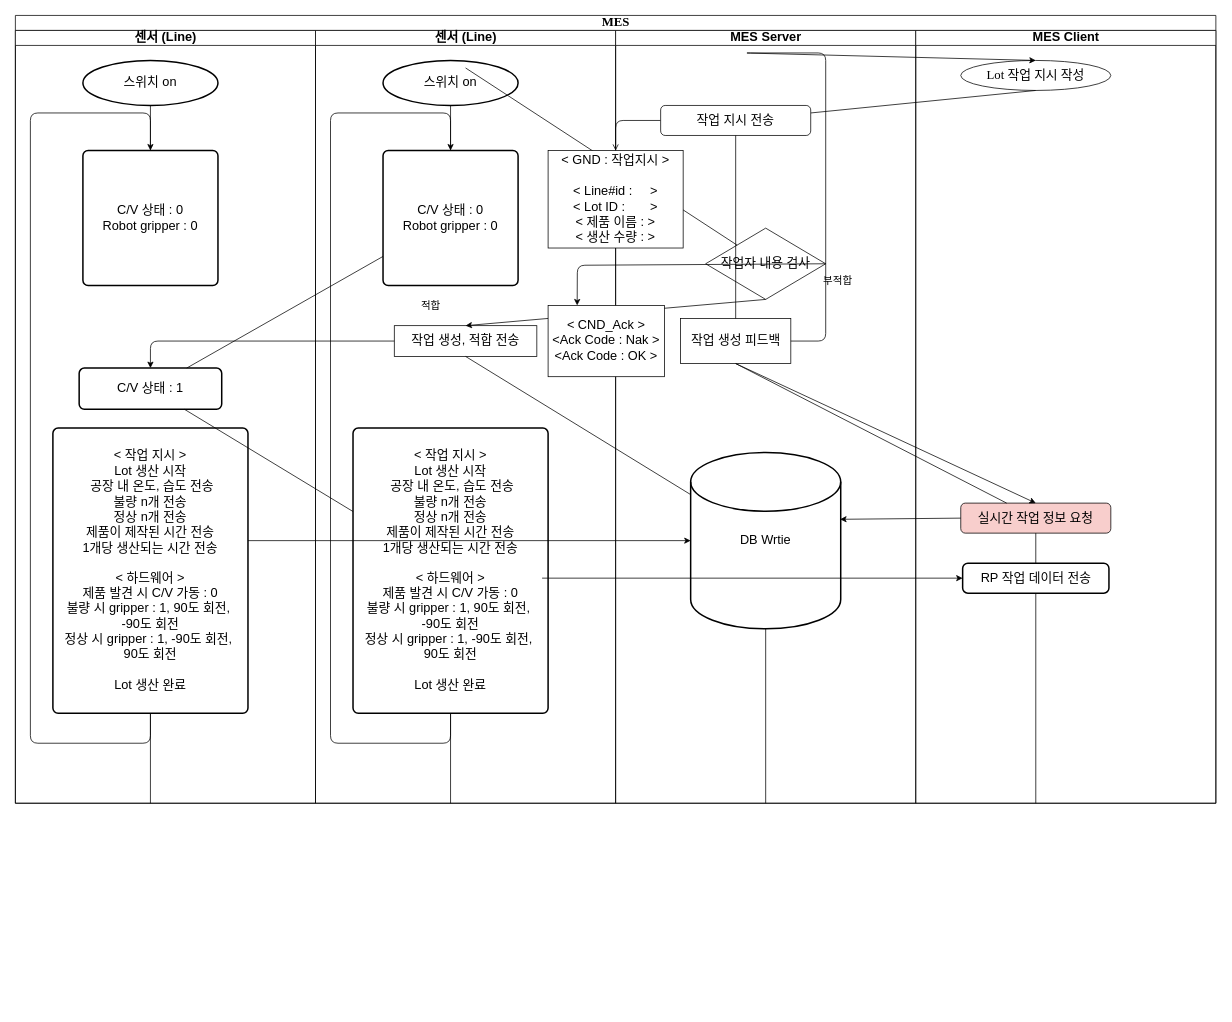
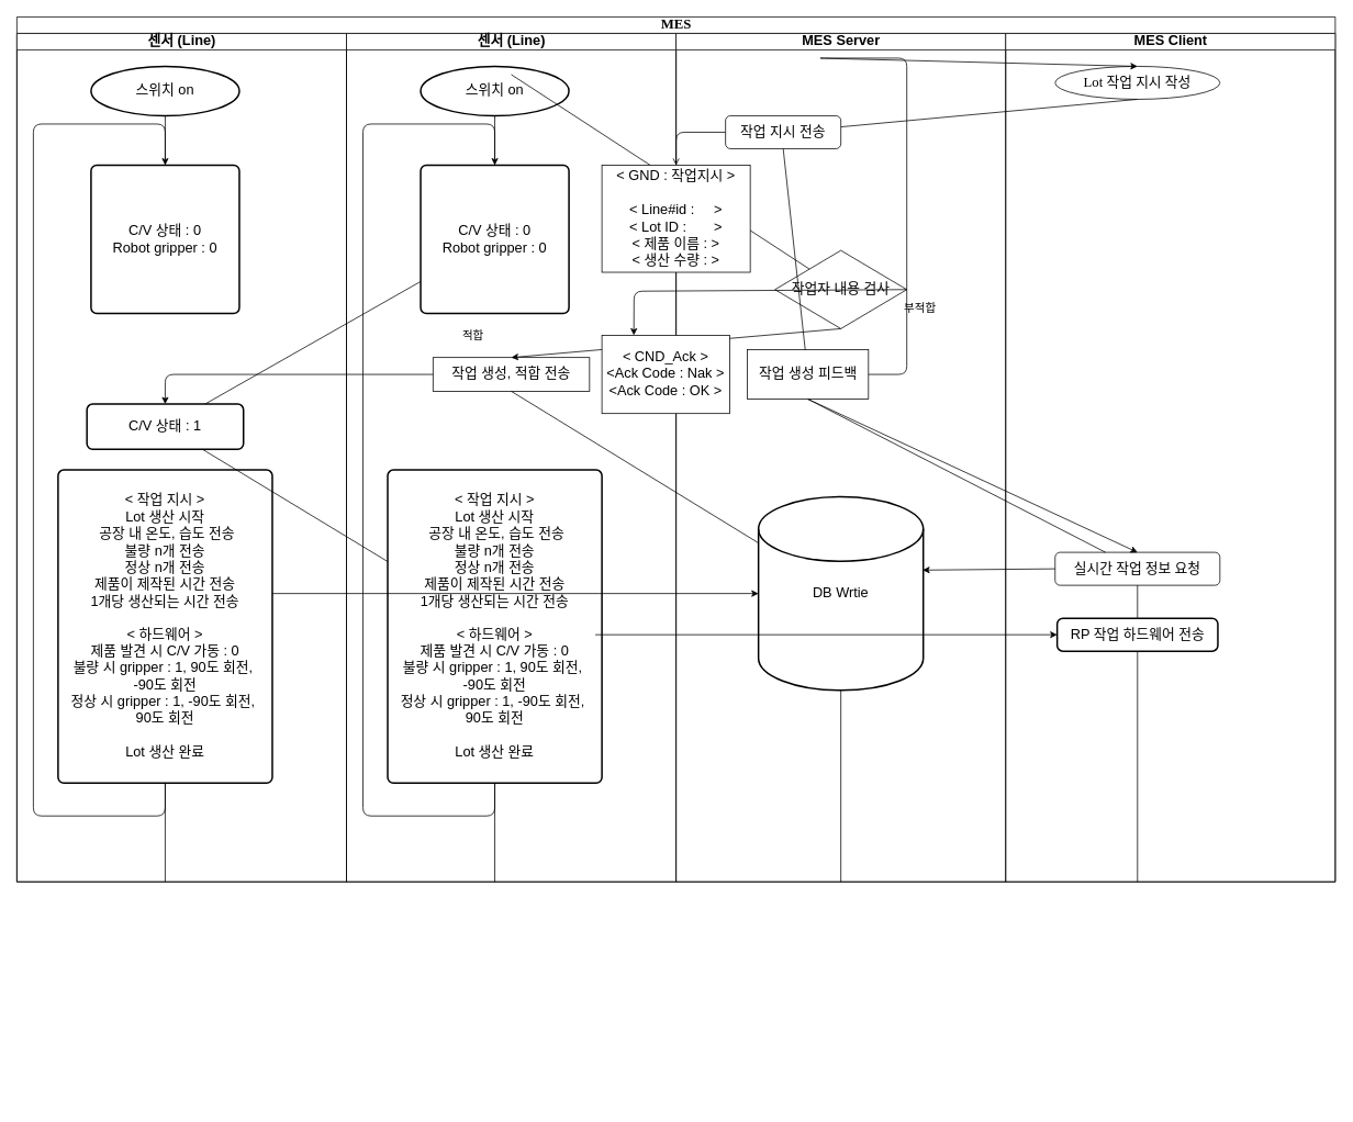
- <mxCell id="40" value="작업 지시 전송" style="rounded=1;whiteSpace=wrap;html=1;arcSize=15;fontSize=17;" parent="2" vertex="1"><mxGeometry x="860" y="120" width="200" height="40" as="geometry" /></mxCell>
+ <mxCell id="40" value="작업 지시 전송" style="rounded=1;whiteSpace=wrap;html=1;arcSize=15;fontSize=17;" parent="2" vertex="1"><mxGeometry x="860" y="120" width="140" height="40" as="geometry" /></mxCell>
- <mxCell id="27" value="실시간 작업 정보 요청" style="rounded=1;whiteSpace=wrap;html=1;shadow=0;labelBackgroundColor=none;strokeColor=#000000;strokeWidth=1;fillColor=#f8cecc;fontFamily=Verdana;fontSize=17;fontColor=#000000;align=center;" parent="25" vertex="1"><mxGeometry x="60" y="630" width="200" height="40" as="geometry" /></mxCell>
+ <mxCell id="27" value="실시간 작업 정보 요청" style="rounded=1;whiteSpace=wrap;html=1;shadow=0;labelBackgroundColor=none;strokeColor=#000000;strokeWidth=1;fillColor=#ffffff;fontFamily=Verdana;fontSize=17;fontColor=#000000;align=center;" parent="25" vertex="1"><mxGeometry x="60" y="630" width="200" height="40" as="geometry" /></mxCell>
- <mxCell id="30" value="RP 작업 데이터 전송" style="rounded=1;whiteSpace=wrap;html=1;absoluteArcSize=1;arcSize=14;strokeWidth=2;fontSize=17;" parent="25" vertex="1"><mxGeometry x="62.5" y="710" width="195" height="40" as="geometry" /></mxCell>
+ <mxCell id="30" value="RP 작업 하드웨어 전송" style="rounded=1;whiteSpace=wrap;html=1;absoluteArcSize=1;arcSize=14;strokeWidth=2;fontSize=17;" parent="25" vertex="1"><mxGeometry x="62.5" y="710" width="195" height="40" as="geometry" /></mxCell>
